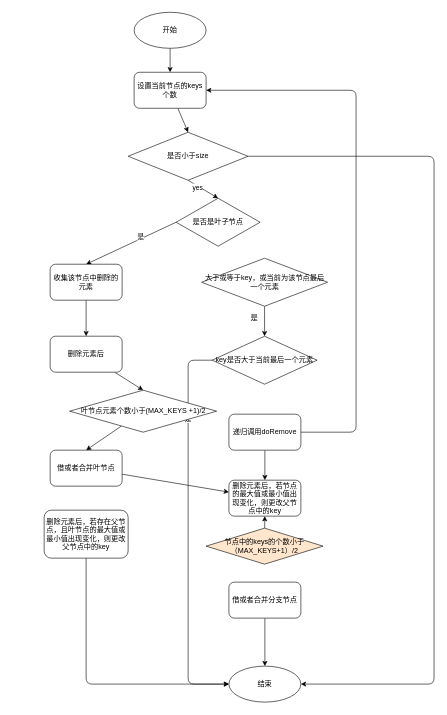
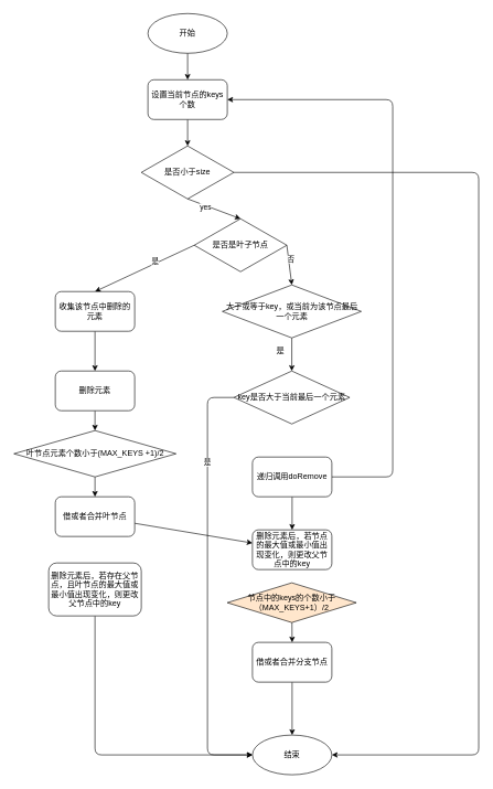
- <mxCell id="9" value="是否小于size" style="rhombus;whiteSpace=wrap;html=1;" vertex="1" parent="1"><mxGeometry x="213" y="220" width="200" height="80" as="geometry" /></mxCell>
+ <mxCell id="9" value="是否小于size" style="rhombus;whiteSpace=wrap;html=1;" vertex="1" parent="1"><mxGeometry x="213" y="220" width="140" height="80" as="geometry" /></mxCell>
+ <mxCell id="12" style="edgeStyle=none;html=1;exitX=1;exitY=0.5;exitDx=0;exitDy=0;entryX=0.5;entryY=0;entryDx=0;entryDy=0;" edge="1" parent="1" source="14" target="16"><mxGeometry relative="1" as="geometry" /></mxCell>
+ <mxCell id="13" value="否" style="edgeLabel;html=1;align=center;verticalAlign=middle;resizable=0;points=[];" vertex="1" connectable="0" parent="12"><mxGeometry x="-0.317" y="3" relative="1" as="geometry"><mxPoint as="offset" /></mxGeometry></mxCell>
- <mxCell id="33" value="删除元素后" style="rounded=1;whiteSpace=wrap;html=1;" vertex="1" parent="1"><mxGeometry x="83" y="560" width="120" height="60" as="geometry" /></mxCell>
+ <mxCell id="33" value="删除元素" style="rounded=1;whiteSpace=wrap;html=1;" vertex="1" parent="1"><mxGeometry x="83" y="560" width="120" height="60" as="geometry" /></mxCell>
- <mxCell id="35" value="叶节点元素个数小于(MAX_KEYS +1)/2" style="rhombus;whiteSpace=wrap;html=1;" vertex="1" parent="1"><mxGeometry x="115.5" y="650" width="245" height="70" as="geometry" /></mxCell>
+ <mxCell id="35" value="叶节点元素个数小于(MAX_KEYS +1)/2" style="rhombus;whiteSpace=wrap;html=1;" vertex="1" parent="1"><mxGeometry x="20.5" y="650" width="245" height="70" as="geometry" /></mxCell>
- <mxCell id="28" style="edgeStyle=none;html=1;" edge="1" parent="1" source="29" target="27"><mxGeometry relative="1" as="geometry" /></mxCell>
+ <mxCell id="28" style="edgeStyle=none;html=1;entryX=0.5;entryY=0;entryDx=0;entryDy=0;" edge="1" parent="1" source="29" target="31"><mxGeometry relative="1" as="geometry" /></mxCell>
